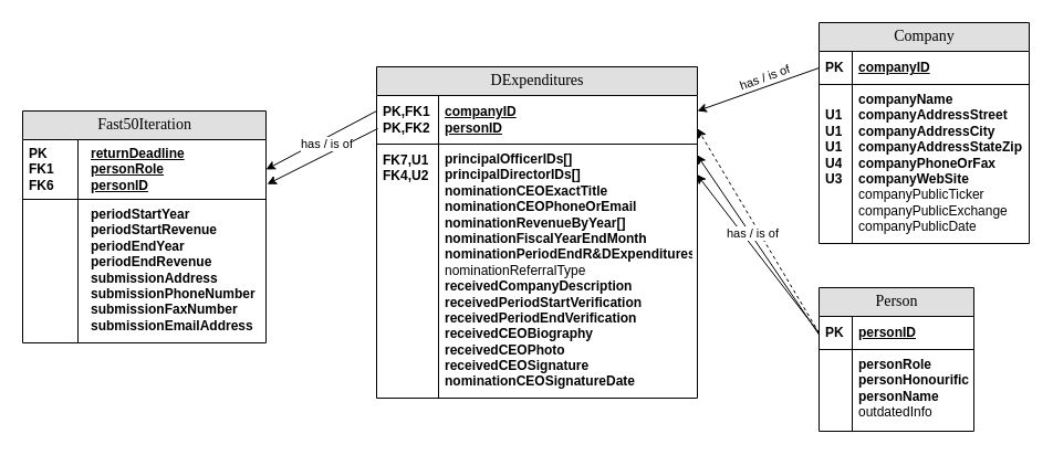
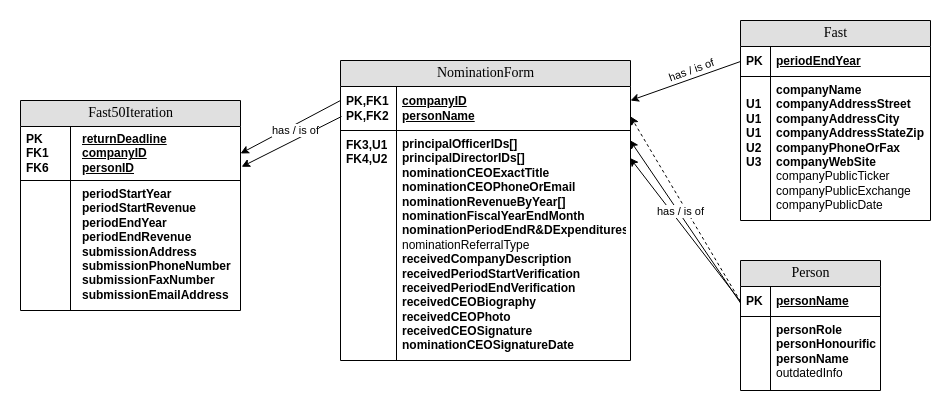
- <mxCell id="12" value="Company" style="swimlane;html=1;fontStyle=0;childLayout=stackLayout;horizontal=1;startSize=26;fillColor=#e0e0e0;horizontalStack=0;resizeParent=1;resizeLast=0;collapsible=1;marginBottom=0;swimlaneFillColor=#ffffff;align=center;rounded=0;shadow=0;comic=0;labelBackgroundColor=none;strokeWidth=1;fontFamily=Verdana;fontSize=14;swimlaneLine=1;" parent="1" vertex="1"><mxGeometry x="740" y="20" width="190" height="200" as="geometry" /></mxCell>
+ <mxCell id="12" value="Fast" style="swimlane;html=1;fontStyle=0;childLayout=stackLayout;horizontal=1;startSize=26;fillColor=#e0e0e0;horizontalStack=0;resizeParent=1;resizeLast=0;collapsible=1;marginBottom=0;swimlaneFillColor=#ffffff;align=center;rounded=0;shadow=0;comic=0;labelBackgroundColor=none;strokeWidth=1;fontFamily=Verdana;fontSize=14;swimlaneLine=1;" parent="1" vertex="1"><mxGeometry x="740" y="20" width="190" height="200" as="geometry" /></mxCell>
- <mxCell id="13" value="companyID" style="shape=partialRectangle;top=0;left=0;right=0;bottom=1;html=1;align=left;verticalAlign=middle;fillColor=none;spacingLeft=34;spacingRight=4;whiteSpace=wrap;overflow=hidden;rotatable=0;points=[[0,0.5],[1,0.5]];portConstraint=eastwest;dropTarget=0;fontStyle=5;" parent="12" vertex="1"><mxGeometry y="26" width="190" height="30" as="geometry" /></mxCell>
+ <mxCell id="13" value="periodEndYear" style="shape=partialRectangle;top=0;left=0;right=0;bottom=1;html=1;align=left;verticalAlign=middle;fillColor=none;spacingLeft=34;spacingRight=4;whiteSpace=wrap;overflow=hidden;rotatable=0;points=[[0,0.5],[1,0.5]];portConstraint=eastwest;dropTarget=0;fontStyle=5;" parent="12" vertex="1"><mxGeometry y="26" width="190" height="30" as="geometry" /></mxCell>
- <mxCell id="2" value="DExpenditures" style="swimlane;html=1;fontStyle=0;childLayout=stackLayout;horizontal=1;startSize=26;fillColor=#e0e0e0;horizontalStack=0;resizeParent=1;resizeLast=0;collapsible=1;marginBottom=0;swimlaneFillColor=#ffffff;align=center;rounded=0;shadow=0;comic=0;labelBackgroundColor=none;strokeWidth=1;fontFamily=Verdana;fontSize=14" parent="1" vertex="1"><mxGeometry x="340" y="60" width="290" height="300" as="geometry" /></mxCell>
+ <mxCell id="2" value="NominationForm" style="swimlane;html=1;fontStyle=0;childLayout=stackLayout;horizontal=1;startSize=26;fillColor=#e0e0e0;horizontalStack=0;resizeParent=1;resizeLast=0;collapsible=1;marginBottom=0;swimlaneFillColor=#ffffff;align=center;rounded=0;shadow=0;comic=0;labelBackgroundColor=none;strokeWidth=1;fontFamily=Verdana;fontSize=14" parent="1" vertex="1"><mxGeometry x="340" y="60" width="290" height="300" as="geometry" /></mxCell>
- <mxCell id="3" value="&lt;div&gt;companyID&lt;/div&gt;&lt;div&gt;personID&lt;br&gt;&lt;/div&gt;" style="shape=partialRectangle;top=0;left=0;right=0;bottom=1;html=1;align=left;verticalAlign=middle;fillColor=none;spacingLeft=60;spacingRight=4;whiteSpace=wrap;overflow=hidden;rotatable=0;points=[[0,0.5],[1,0.5]];portConstraint=eastwest;dropTarget=0;fontStyle=5;" parent="2" vertex="1"><mxGeometry y="26" width="290" height="44" as="geometry" /></mxCell>
+ <mxCell id="3" value="&lt;div&gt;companyID&lt;/div&gt;&lt;div&gt;personName&lt;br&gt;&lt;/div&gt;" style="shape=partialRectangle;top=0;left=0;right=0;bottom=1;html=1;align=left;verticalAlign=middle;fillColor=none;spacingLeft=60;spacingRight=4;whiteSpace=wrap;overflow=hidden;rotatable=0;points=[[0,0.5],[1,0.5]];portConstraint=eastwest;dropTarget=0;fontStyle=5;" parent="2" vertex="1"><mxGeometry y="26" width="290" height="44" as="geometry" /></mxCell>
- <mxCell id="16" value="&lt;div&gt;&lt;b&gt;&lt;br&gt;&lt;/b&gt;&lt;/div&gt;&lt;div&gt;&lt;b&gt;U1&lt;br&gt;&lt;/b&gt;&lt;/div&gt;&lt;div&gt;&lt;b&gt;U1&lt;br&gt;&lt;/b&gt;&lt;/div&gt;&lt;div&gt;&lt;b&gt;U1&lt;br&gt;&lt;/b&gt;&lt;/div&gt;&lt;div&gt;&lt;b&gt;U4&lt;br&gt;&lt;/b&gt;&lt;/div&gt;&lt;div&gt;&lt;b&gt;U3&lt;br&gt;&lt;/b&gt;&lt;/div&gt;" style="shape=partialRectangle;top=0;left=0;bottom=0;html=1;fillColor=none;align=left;verticalAlign=top;spacingLeft=4;spacingRight=4;whiteSpace=wrap;overflow=hidden;rotatable=0;points=[];portConstraint=eastwest;part=1;" parent="15" vertex="1" connectable="0"><mxGeometry width="30" height="144" as="geometry" /></mxCell>
+ <mxCell id="16" value="&lt;div&gt;&lt;b&gt;&lt;br&gt;&lt;/b&gt;&lt;/div&gt;&lt;div&gt;&lt;b&gt;U1&lt;br&gt;&lt;/b&gt;&lt;/div&gt;&lt;div&gt;&lt;b&gt;U1&lt;br&gt;&lt;/b&gt;&lt;/div&gt;&lt;div&gt;&lt;b&gt;U1&lt;br&gt;&lt;/b&gt;&lt;/div&gt;&lt;div&gt;&lt;b&gt;U2&lt;br&gt;&lt;/b&gt;&lt;/div&gt;&lt;div&gt;&lt;b&gt;U3&lt;br&gt;&lt;/b&gt;&lt;/div&gt;" style="shape=partialRectangle;top=0;left=0;bottom=0;html=1;fillColor=none;align=left;verticalAlign=top;spacingLeft=4;spacingRight=4;whiteSpace=wrap;overflow=hidden;rotatable=0;points=[];portConstraint=eastwest;part=1;" parent="15" vertex="1" connectable="0"><mxGeometry width="30" height="144" as="geometry" /></mxCell>
- <mxCell id="6" value="&lt;div&gt;&lt;div&gt;&lt;b&gt;FK7,U1&lt;/b&gt;&lt;/div&gt;&lt;div&gt;&lt;b&gt;FK4,U2&lt;br&gt;&lt;/b&gt;&lt;/div&gt;&lt;/div&gt;" style="shape=partialRectangle;top=0;left=0;bottom=0;html=1;fillColor=none;align=left;verticalAlign=top;spacingLeft=4;spacingRight=4;whiteSpace=wrap;overflow=hidden;rotatable=0;points=[];portConstraint=eastwest;part=1;" parent="1" vertex="1" connectable="0"><mxGeometry x="340" y="131" width="56" height="229" as="geometry" /></mxCell>
+ <mxCell id="6" value="&lt;div&gt;&lt;div&gt;&lt;b&gt;FK3,U1&lt;/b&gt;&lt;/div&gt;&lt;div&gt;&lt;b&gt;FK4,U2&lt;br&gt;&lt;/b&gt;&lt;/div&gt;&lt;/div&gt;" style="shape=partialRectangle;top=0;left=0;bottom=0;html=1;fillColor=none;align=left;verticalAlign=top;spacingLeft=4;spacingRight=4;whiteSpace=wrap;overflow=hidden;rotatable=0;points=[];portConstraint=eastwest;part=1;" parent="1" vertex="1" connectable="0"><mxGeometry x="340" y="131" width="56" height="229" as="geometry" /></mxCell>
- <mxCell id="8" value="&lt;div&gt;returnDeadline&lt;/div&gt;&lt;div&gt;personRole&lt;/div&gt;&lt;div&gt;personID&lt;br&gt;&lt;/div&gt;" style="shape=partialRectangle;top=0;left=0;right=0;bottom=1;html=1;align=left;verticalAlign=middle;fillColor=none;spacingLeft=60;spacingRight=4;whiteSpace=wrap;overflow=hidden;rotatable=0;points=[[0,0.5],[1,0.5]];portConstraint=eastwest;dropTarget=0;fontStyle=5;" parent="7" vertex="1"><mxGeometry y="26" width="220" height="54" as="geometry" /></mxCell>
+ <mxCell id="8" value="&lt;div&gt;returnDeadline&lt;/div&gt;&lt;div&gt;companyID&lt;/div&gt;&lt;div&gt;personID&lt;br&gt;&lt;/div&gt;" style="shape=partialRectangle;top=0;left=0;right=0;bottom=1;html=1;align=left;verticalAlign=middle;fillColor=none;spacingLeft=60;spacingRight=4;whiteSpace=wrap;overflow=hidden;rotatable=0;points=[[0,0.5],[1,0.5]];portConstraint=eastwest;dropTarget=0;fontStyle=5;" parent="7" vertex="1"><mxGeometry y="26" width="220" height="54" as="geometry" /></mxCell>
- <mxCell id="18" value="personID" style="shape=partialRectangle;top=0;left=0;right=0;bottom=1;html=1;align=left;verticalAlign=middle;fillColor=none;spacingLeft=34;spacingRight=4;whiteSpace=wrap;overflow=hidden;rotatable=0;points=[[0,0.5],[1,0.5]];portConstraint=eastwest;dropTarget=0;fontStyle=5;" parent="17" vertex="1"><mxGeometry y="26" width="140" height="30" as="geometry" /></mxCell>
+ <mxCell id="18" value="personName" style="shape=partialRectangle;top=0;left=0;right=0;bottom=1;html=1;align=left;verticalAlign=middle;fillColor=none;spacingLeft=34;spacingRight=4;whiteSpace=wrap;overflow=hidden;rotatable=0;points=[[0,0.5],[1,0.5]];portConstraint=eastwest;dropTarget=0;fontStyle=5;" parent="17" vertex="1"><mxGeometry y="26" width="140" height="30" as="geometry" /></mxCell>
